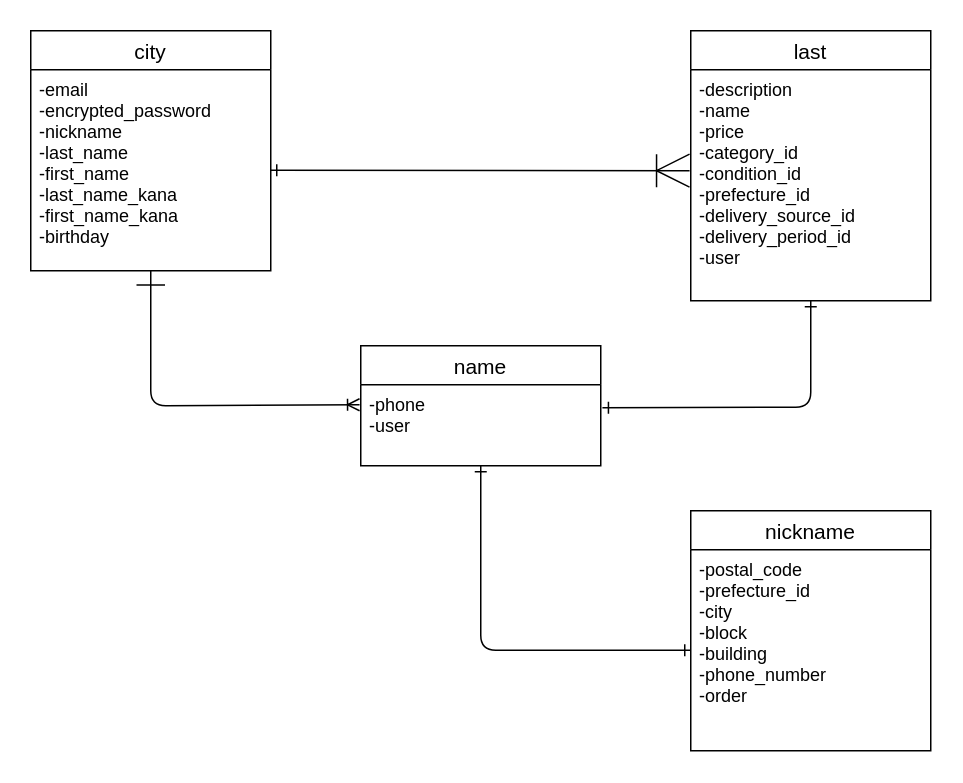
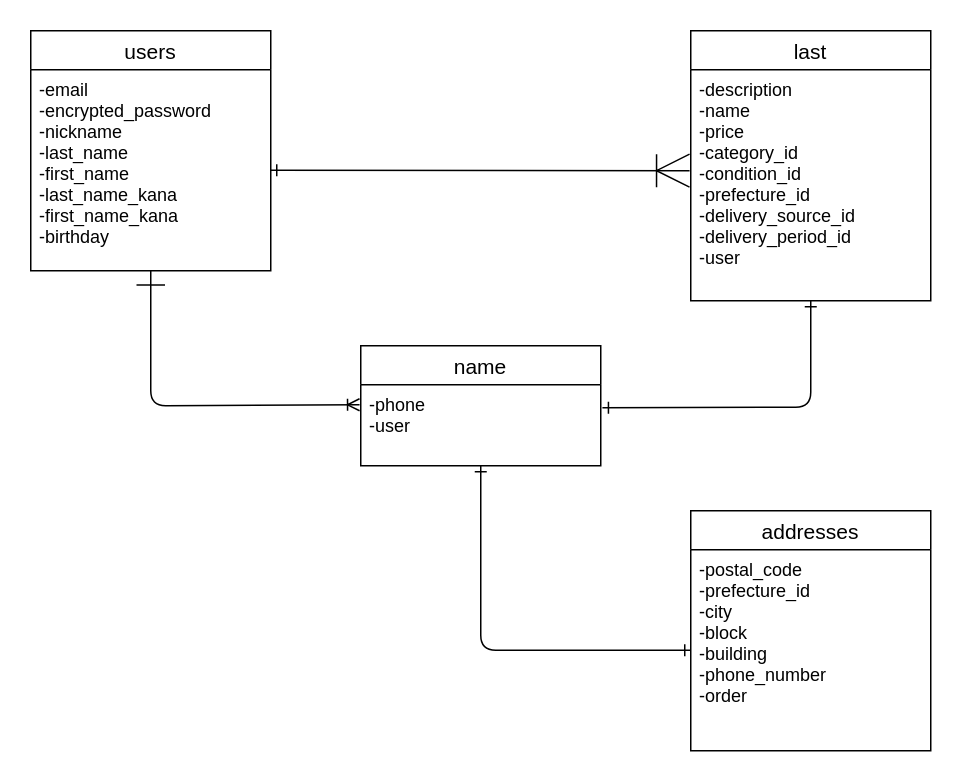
- <mxCell id="2" value="city" style="swimlane;fontStyle=0;childLayout=stackLayout;horizontal=1;startSize=26;horizontalStack=0;resizeParent=1;resizeParentMax=0;resizeLast=0;collapsible=1;marginBottom=0;align=center;fontSize=14;" parent="1" vertex="1"><mxGeometry x="20" y="20" width="160" height="160" as="geometry" /></mxCell>
+ <mxCell id="2" value="users" style="swimlane;fontStyle=0;childLayout=stackLayout;horizontal=1;startSize=26;horizontalStack=0;resizeParent=1;resizeParentMax=0;resizeLast=0;collapsible=1;marginBottom=0;align=center;fontSize=14;" parent="1" vertex="1"><mxGeometry x="20" y="20" width="160" height="160" as="geometry" /></mxCell>
- <mxCell id="3" value="nickname" style="swimlane;fontStyle=0;childLayout=stackLayout;horizontal=1;startSize=26;horizontalStack=0;resizeParent=1;resizeParentMax=0;resizeLast=0;collapsible=1;marginBottom=0;align=center;fontSize=14;" parent="1" vertex="1"><mxGeometry x="460" y="340" width="160" height="160" as="geometry" /></mxCell>
+ <mxCell id="3" value="addresses" style="swimlane;fontStyle=0;childLayout=stackLayout;horizontal=1;startSize=26;horizontalStack=0;resizeParent=1;resizeParentMax=0;resizeLast=0;collapsible=1;marginBottom=0;align=center;fontSize=14;" parent="1" vertex="1"><mxGeometry x="460" y="340" width="160" height="160" as="geometry" /></mxCell>
